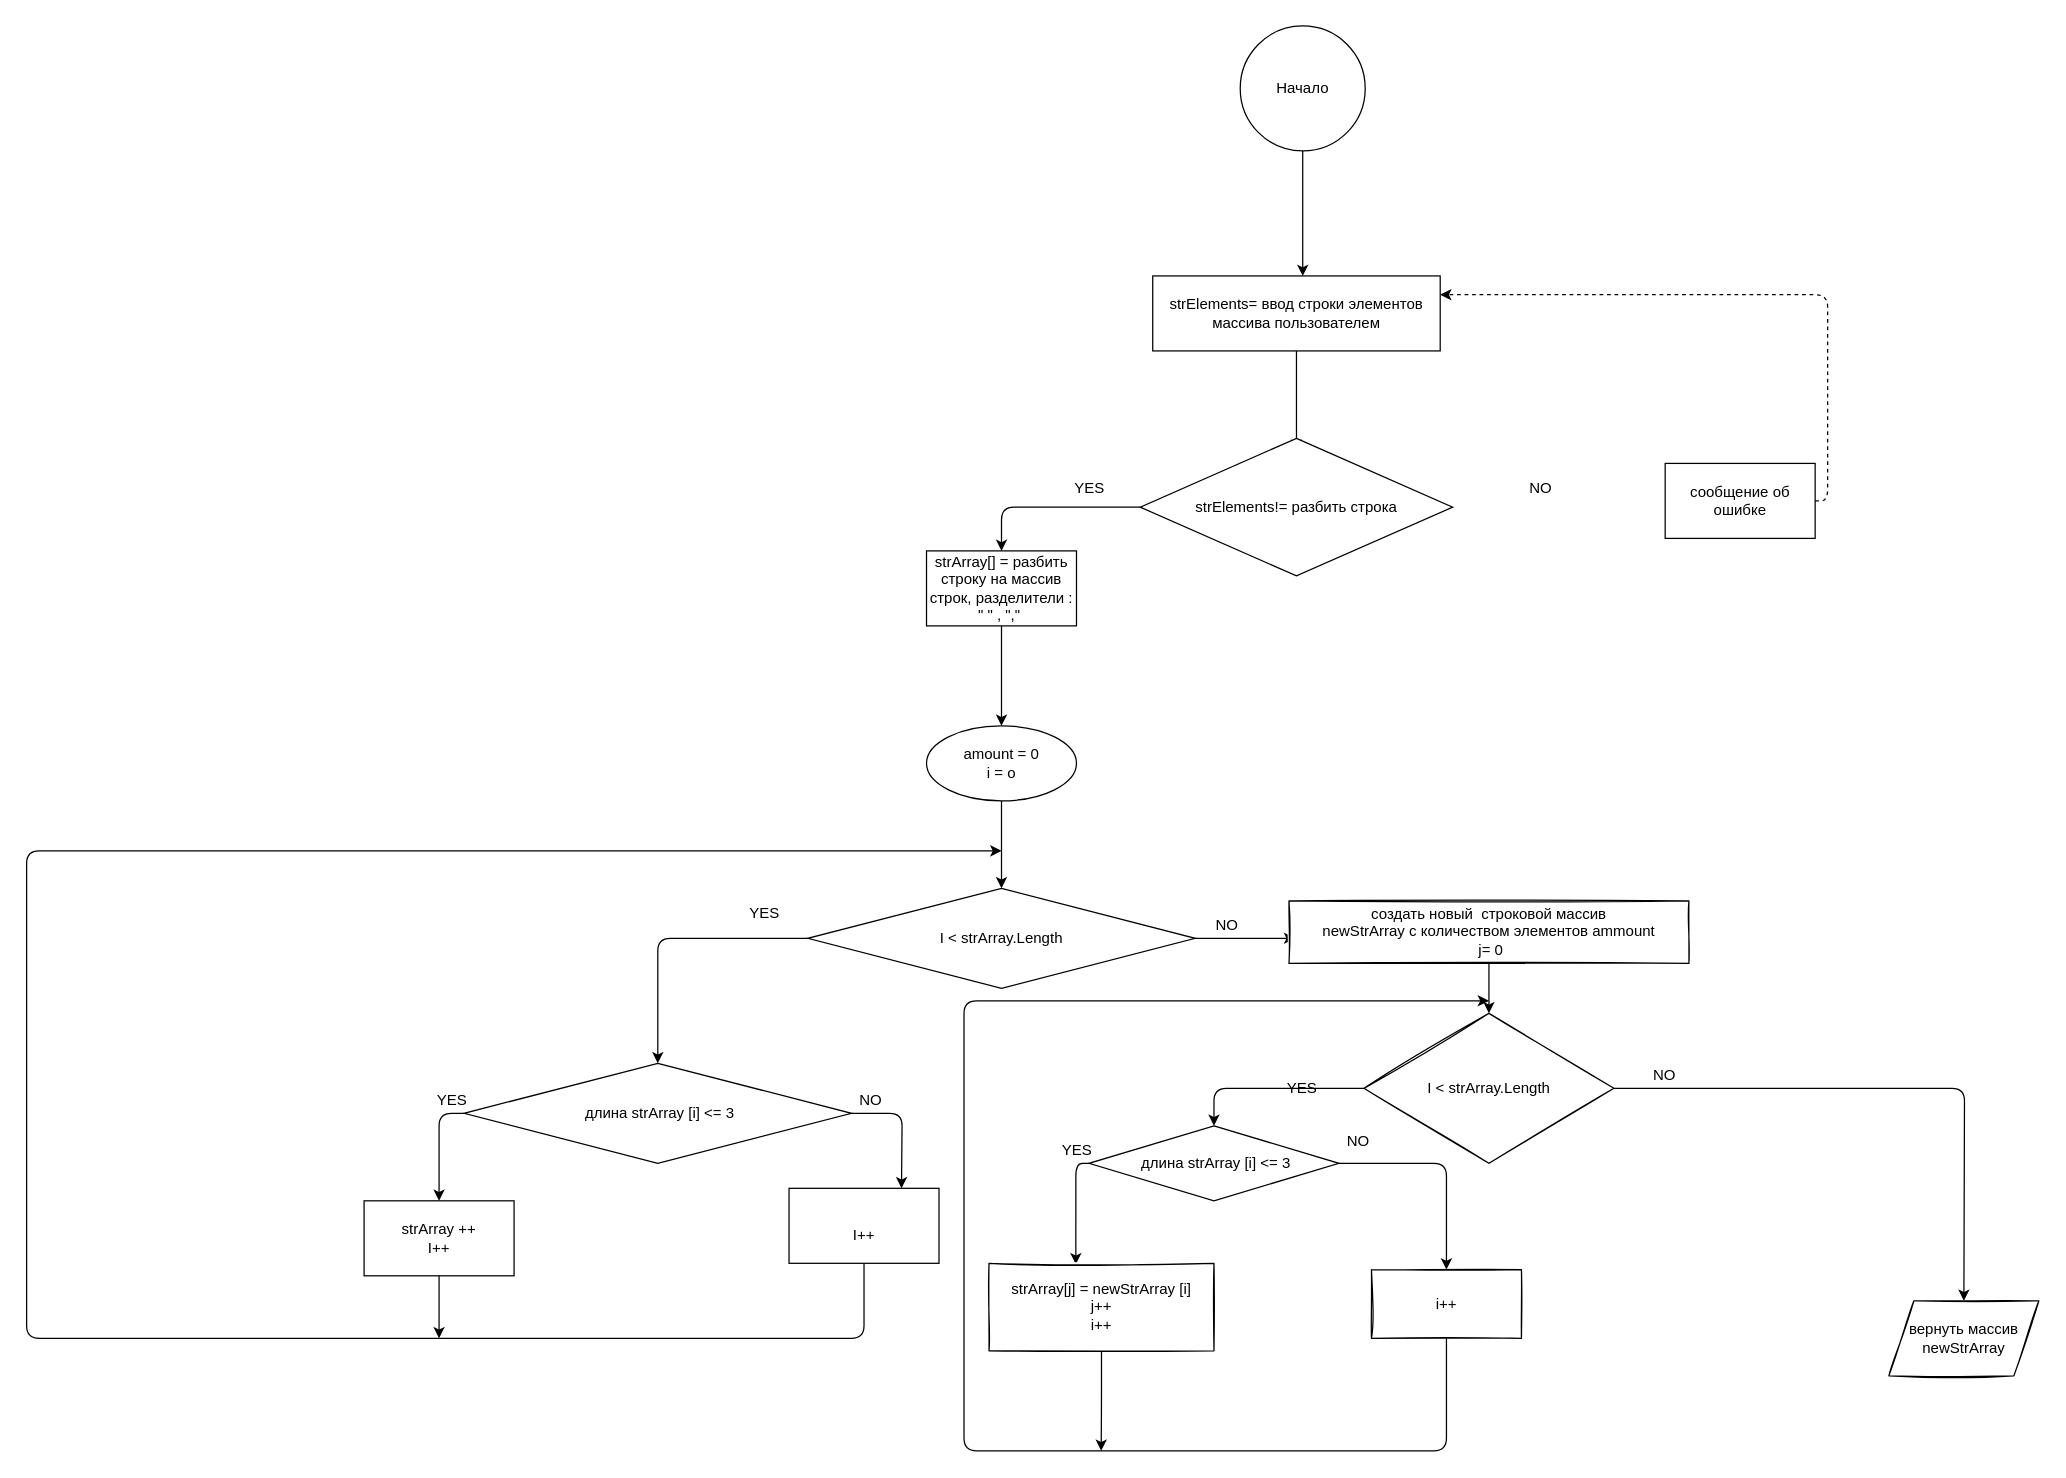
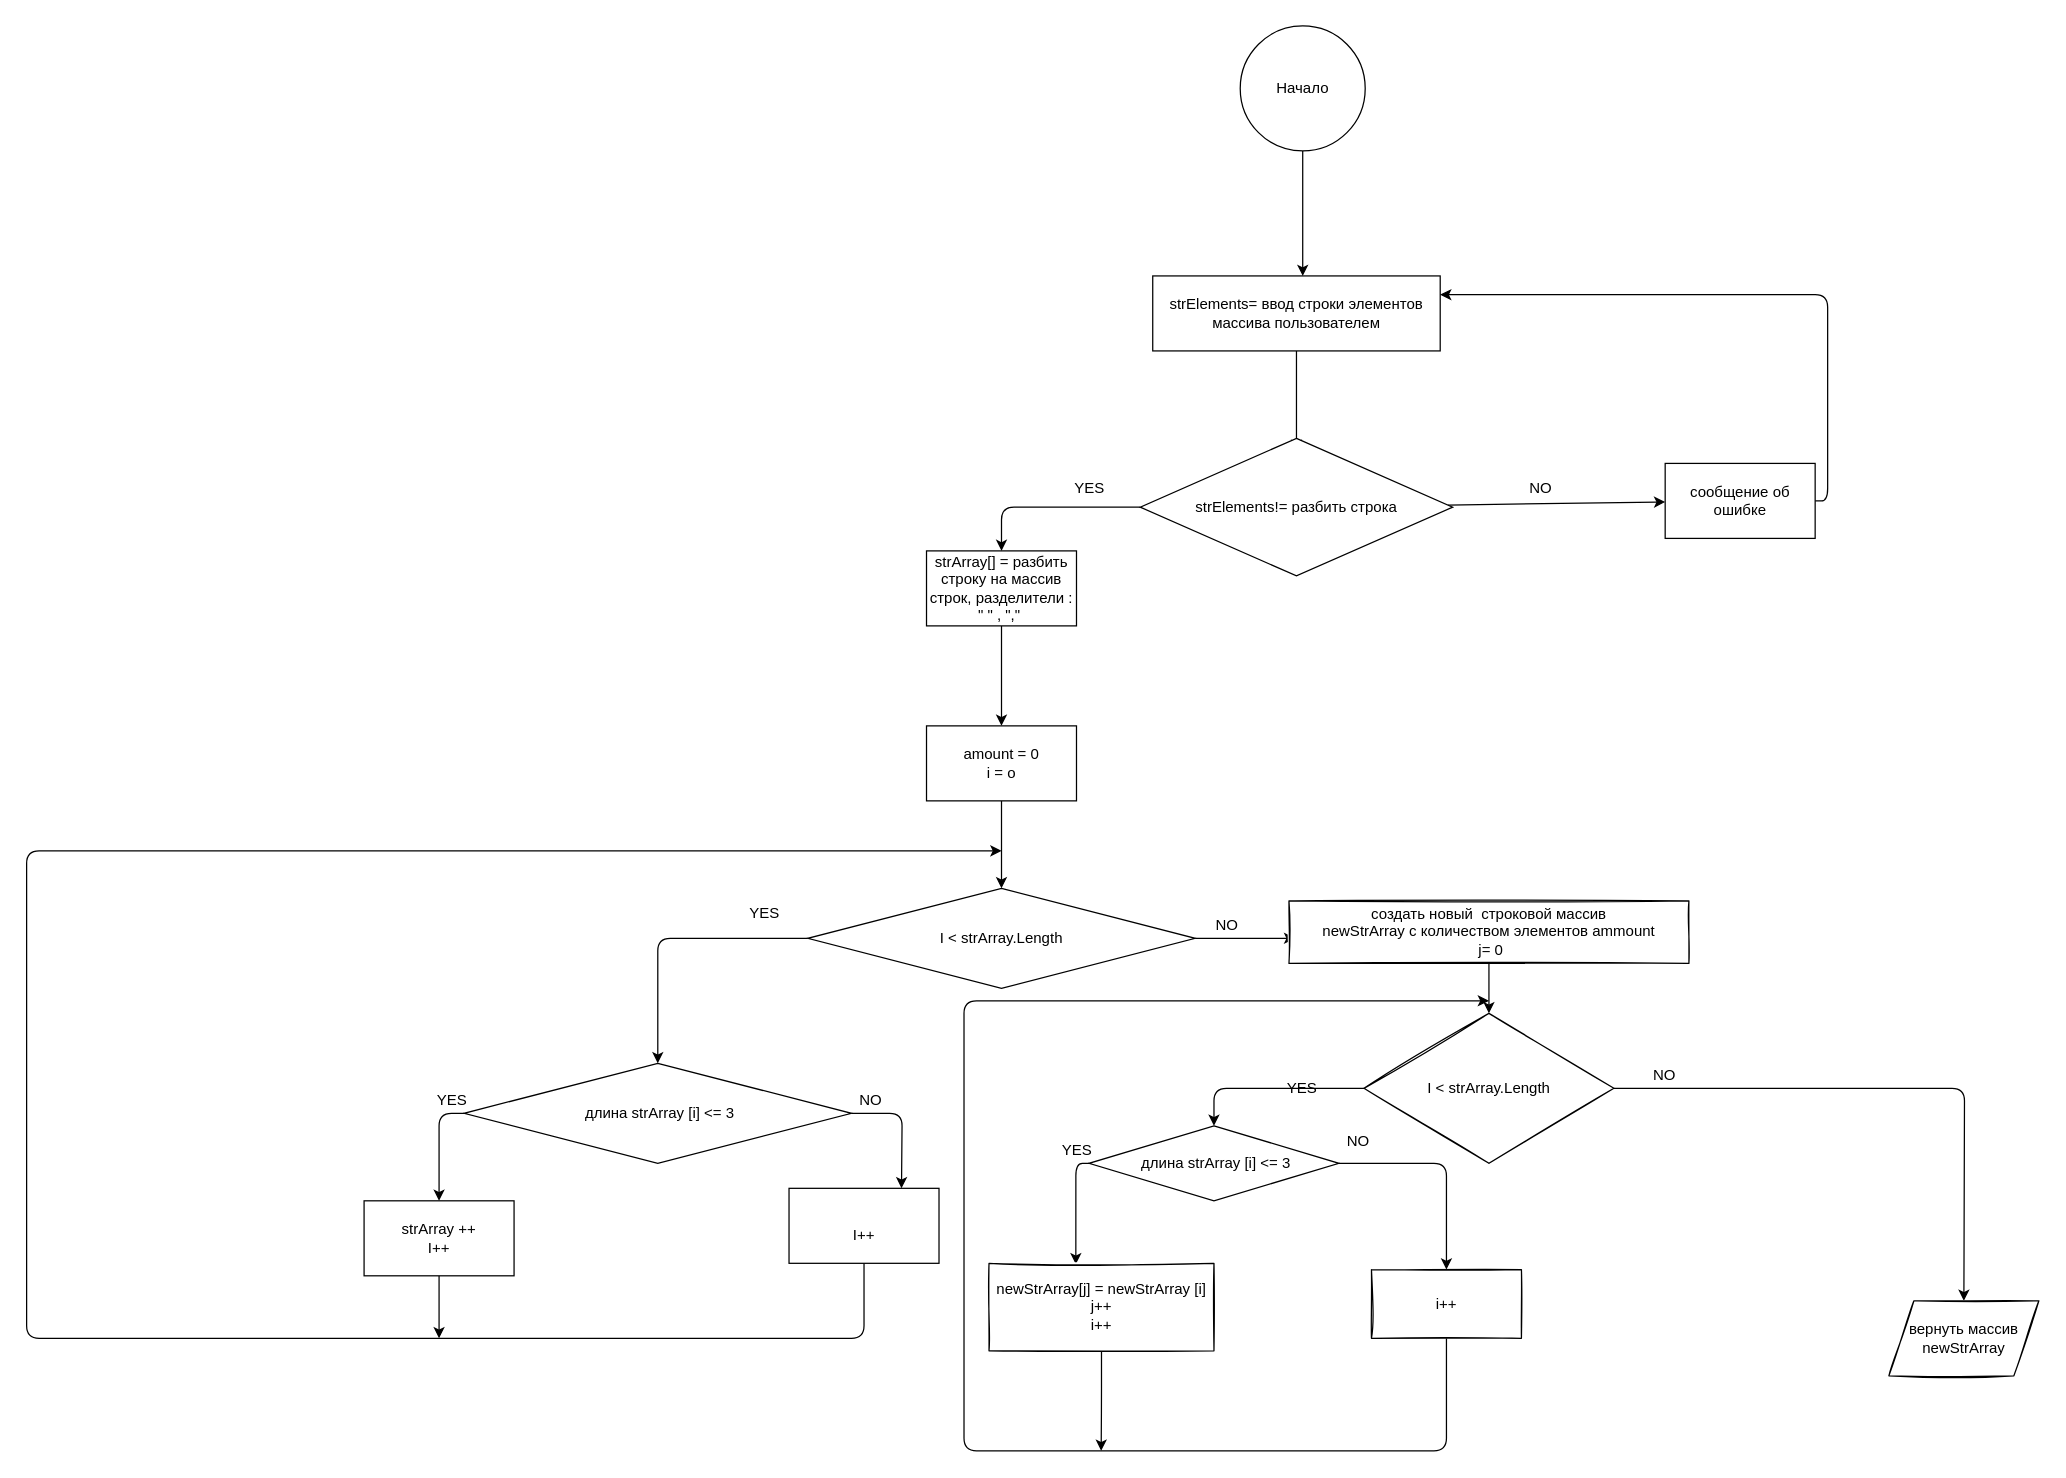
- <mxCell id="9" style="edgeStyle=orthogonalEdgeStyle;html=1;exitX=1;exitY=0.5;exitDx=0;exitDy=0;entryX=1;entryY=0.25;entryDx=0;entryDy=0;dashed=1;" edge="1" parent="1" source="10" target="5"><mxGeometry relative="1" as="geometry" /></mxCell>
+ <mxCell id="9" style="edgeStyle=orthogonalEdgeStyle;html=1;exitX=1;exitY=0.5;exitDx=0;exitDy=0;entryX=1;entryY=0.25;entryDx=0;entryDy=0;" edge="1" parent="1" source="10" target="5"><mxGeometry relative="1" as="geometry" /></mxCell>
+ <mxCell id="6" value="" style="edgeStyle=none;html=1;" edge="1" parent="1" source="8" target="10"><mxGeometry relative="1" as="geometry" /></mxCell>
- <mxCell id="16" value="amount = 0&lt;br&gt;i = o" style="ellipse;whiteSpace=wrap;html=1;" vertex="1" parent="1"><mxGeometry x="740.8" y="580" width="120" height="60" as="geometry" /></mxCell>
+ <mxCell id="16" value="amount = 0&lt;br&gt;i = o" style="rounded=0;whiteSpace=wrap;html=1;" vertex="1" parent="1"><mxGeometry x="740.8" y="580" width="120" height="60" as="geometry" /></mxCell>
- <mxCell id="45" value="strArray[j] = newStrArray [i]&lt;br&gt;j++&lt;br&gt;i++" style="rounded=0;whiteSpace=wrap;html=1;sketch=1;" vertex="1" parent="1"><mxGeometry x="790.8" y="1010" width="180" height="70" as="geometry" /></mxCell>
+ <mxCell id="45" value="newStrArray[j] = newStrArray [i]&lt;br&gt;j++&lt;br&gt;i++" style="rounded=0;whiteSpace=wrap;html=1;sketch=1;" vertex="1" parent="1"><mxGeometry x="790.8" y="1010" width="180" height="70" as="geometry" /></mxCell>
